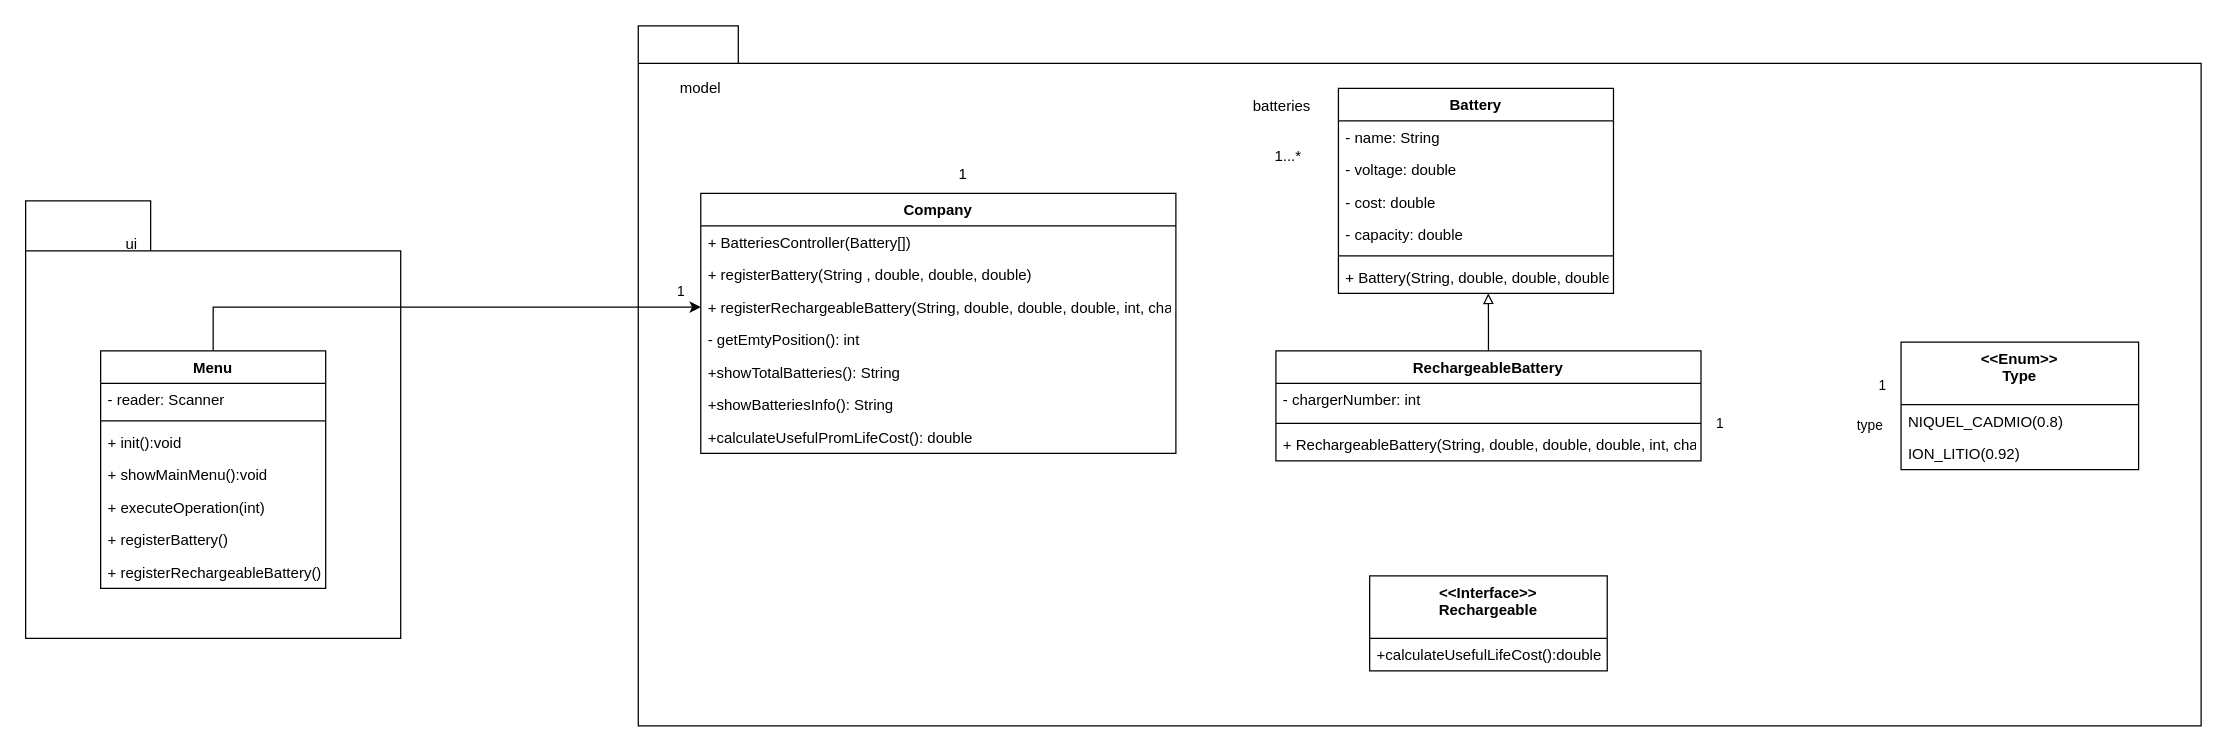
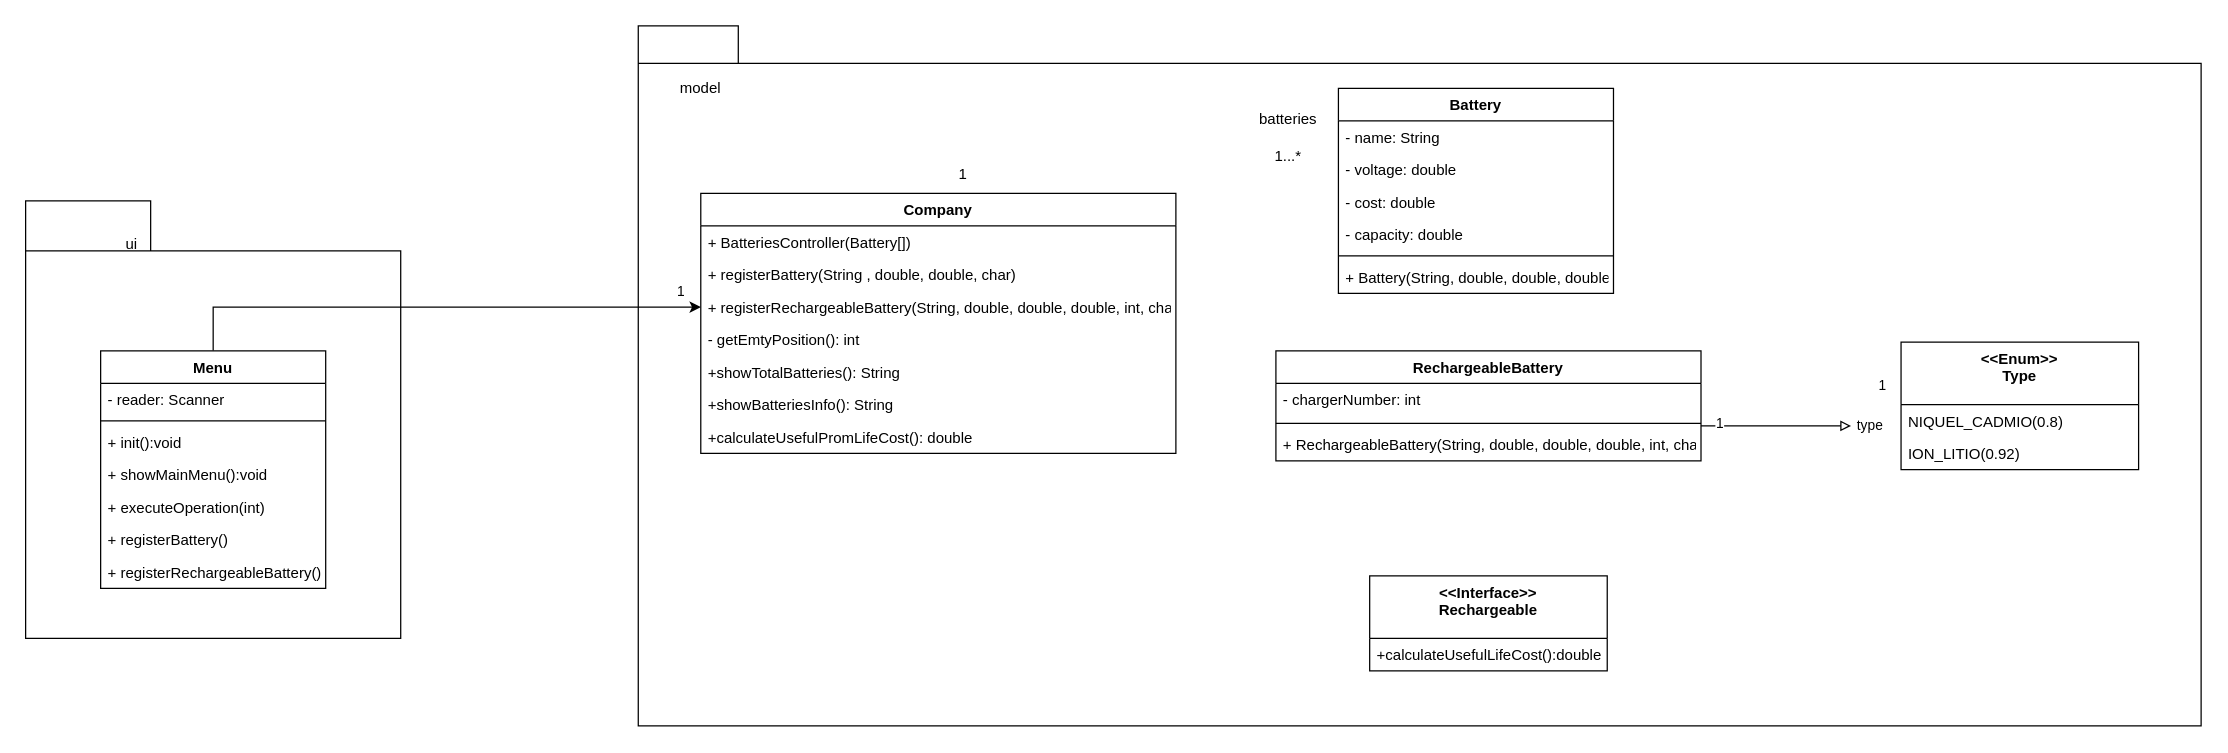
- <mxCell id="36" value="batteries" style="text;html=1;strokeColor=none;fillColor=none;align=center;verticalAlign=middle;whiteSpace=wrap;rounded=0;" parent="1" vertex="1"><mxGeometry x="995" y="70" width="60" height="30" as="geometry" /></mxCell>
+ <mxCell id="36" value="batteries" style="text;html=1;strokeColor=none;fillColor=none;align=center;verticalAlign=middle;whiteSpace=wrap;rounded=0;" parent="1" vertex="1"><mxGeometry x="1000" y="80" width="60" height="30" as="geometry" /></mxCell>
- <mxCell id="20" value="+ registerBattery(String , double, double, double)" style="text;strokeColor=none;fillColor=none;align=left;verticalAlign=top;spacingLeft=4;spacingRight=4;overflow=hidden;rotatable=0;points=[[0,0.5],[1,0.5]];portConstraint=eastwest;" parent="18" vertex="1"><mxGeometry y="52" width="380" height="26" as="geometry" /></mxCell>
+ <mxCell id="20" value="+ registerBattery(String , double, double, char)" style="text;strokeColor=none;fillColor=none;align=left;verticalAlign=top;spacingLeft=4;spacingRight=4;overflow=hidden;rotatable=0;points=[[0,0.5],[1,0.5]];portConstraint=eastwest;" parent="18" vertex="1"><mxGeometry y="52" width="380" height="26" as="geometry" /></mxCell>
- <mxCell id="11" style="edgeStyle=orthogonalEdgeStyle;rounded=0;orthogonalLoop=1;jettySize=auto;html=1;entryX=0.545;entryY=1;entryDx=0;entryDy=0;entryPerimeter=0;endArrow=block;endFill=0;" parent="1" source="12" target="10" edge="1"><mxGeometry relative="1" as="geometry" /></mxCell>
+ <mxCell id="11" style="edgeStyle=orthogonalEdgeStyle;rounded=0;orthogonalLoop=1;jettySize=auto;html=1;endArrow=block;endFill=0;" parent="1" source="12" target="45" edge="1"><mxGeometry relative="1" as="geometry" /></mxCell>
